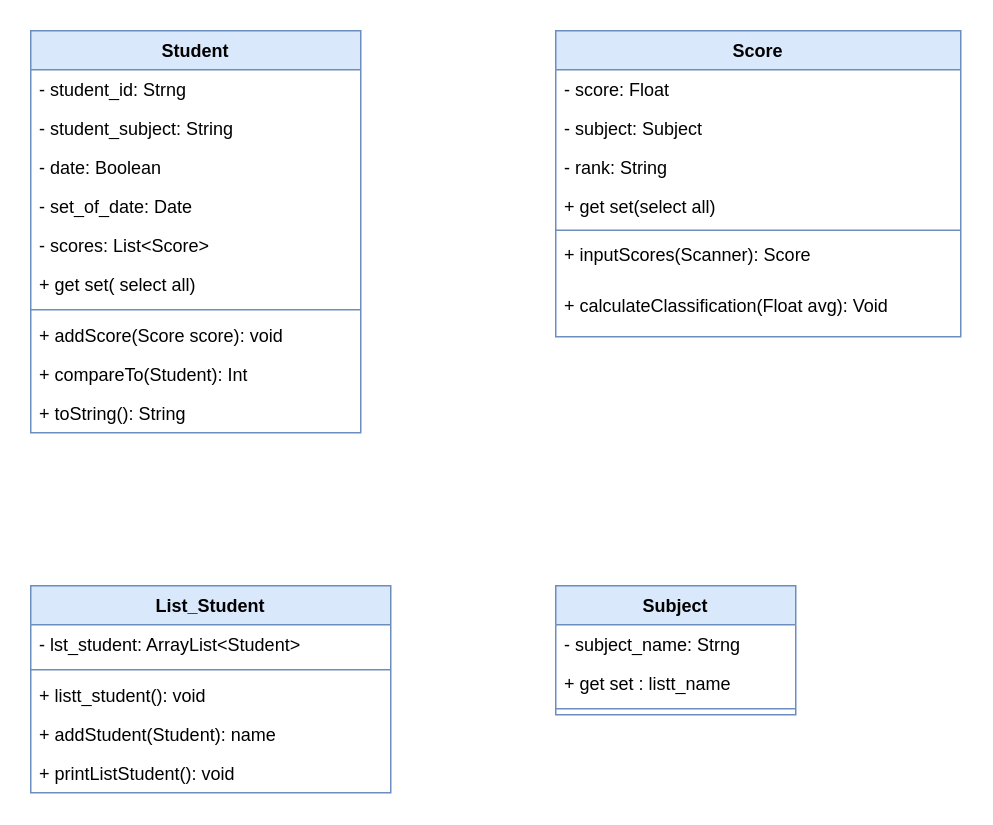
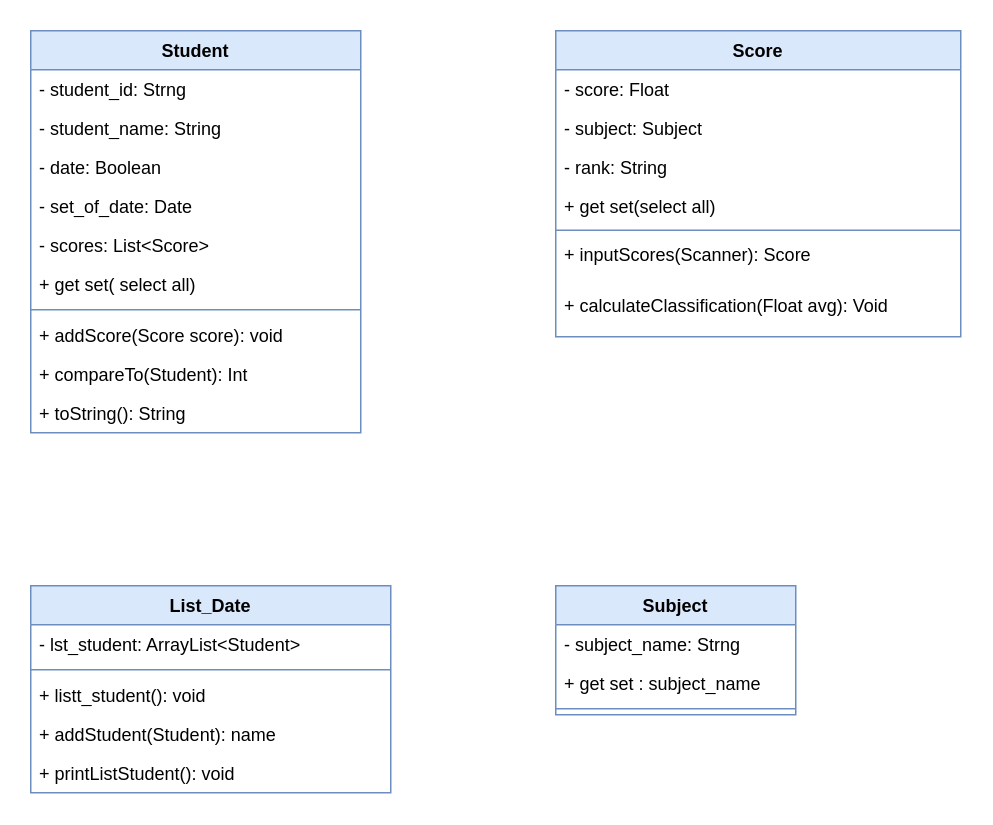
- <mxCell id="4" value="- student_subject: String&amp;nbsp;" style="text;strokeColor=none;fillColor=none;align=left;verticalAlign=top;spacingLeft=4;spacingRight=4;overflow=hidden;rotatable=0;points=[[0,0.5],[1,0.5]];portConstraint=eastwest;whiteSpace=wrap;html=1;" vertex="1" parent="2"><mxGeometry y="52" width="220" height="26" as="geometry" /></mxCell>
+ <mxCell id="4" value="- student_name: String&amp;nbsp;" style="text;strokeColor=none;fillColor=none;align=left;verticalAlign=top;spacingLeft=4;spacingRight=4;overflow=hidden;rotatable=0;points=[[0,0.5],[1,0.5]];portConstraint=eastwest;whiteSpace=wrap;html=1;" vertex="1" parent="2"><mxGeometry y="52" width="220" height="26" as="geometry" /></mxCell>
- <mxCell id="25" value="List_Student" style="swimlane;fontStyle=1;align=center;verticalAlign=top;childLayout=stackLayout;horizontal=1;startSize=26;horizontalStack=0;resizeParent=1;resizeParentMax=0;resizeLast=0;collapsible=1;marginBottom=0;whiteSpace=wrap;html=1;fillColor=#dae8fc;strokeColor=#6c8ebf;" vertex="1" parent="1"><mxGeometry x="20" y="390" width="240" height="138" as="geometry" /></mxCell>
+ <mxCell id="25" value="List_Date" style="swimlane;fontStyle=1;align=center;verticalAlign=top;childLayout=stackLayout;horizontal=1;startSize=26;horizontalStack=0;resizeParent=1;resizeParentMax=0;resizeLast=0;collapsible=1;marginBottom=0;whiteSpace=wrap;html=1;fillColor=#dae8fc;strokeColor=#6c8ebf;" vertex="1" parent="1"><mxGeometry x="20" y="390" width="240" height="138" as="geometry" /></mxCell>
- <mxCell id="15" value="+ get set : listt_name" style="text;strokeColor=none;fillColor=none;align=left;verticalAlign=top;spacingLeft=4;spacingRight=4;overflow=hidden;rotatable=0;points=[[0,0.5],[1,0.5]];portConstraint=eastwest;whiteSpace=wrap;html=1;" vertex="1" parent="13"><mxGeometry y="52" width="160" height="26" as="geometry" /></mxCell>
+ <mxCell id="15" value="+ get set : subject_name" style="text;strokeColor=none;fillColor=none;align=left;verticalAlign=top;spacingLeft=4;spacingRight=4;overflow=hidden;rotatable=0;points=[[0,0.5],[1,0.5]];portConstraint=eastwest;whiteSpace=wrap;html=1;" vertex="1" parent="13"><mxGeometry y="52" width="160" height="26" as="geometry" /></mxCell>
